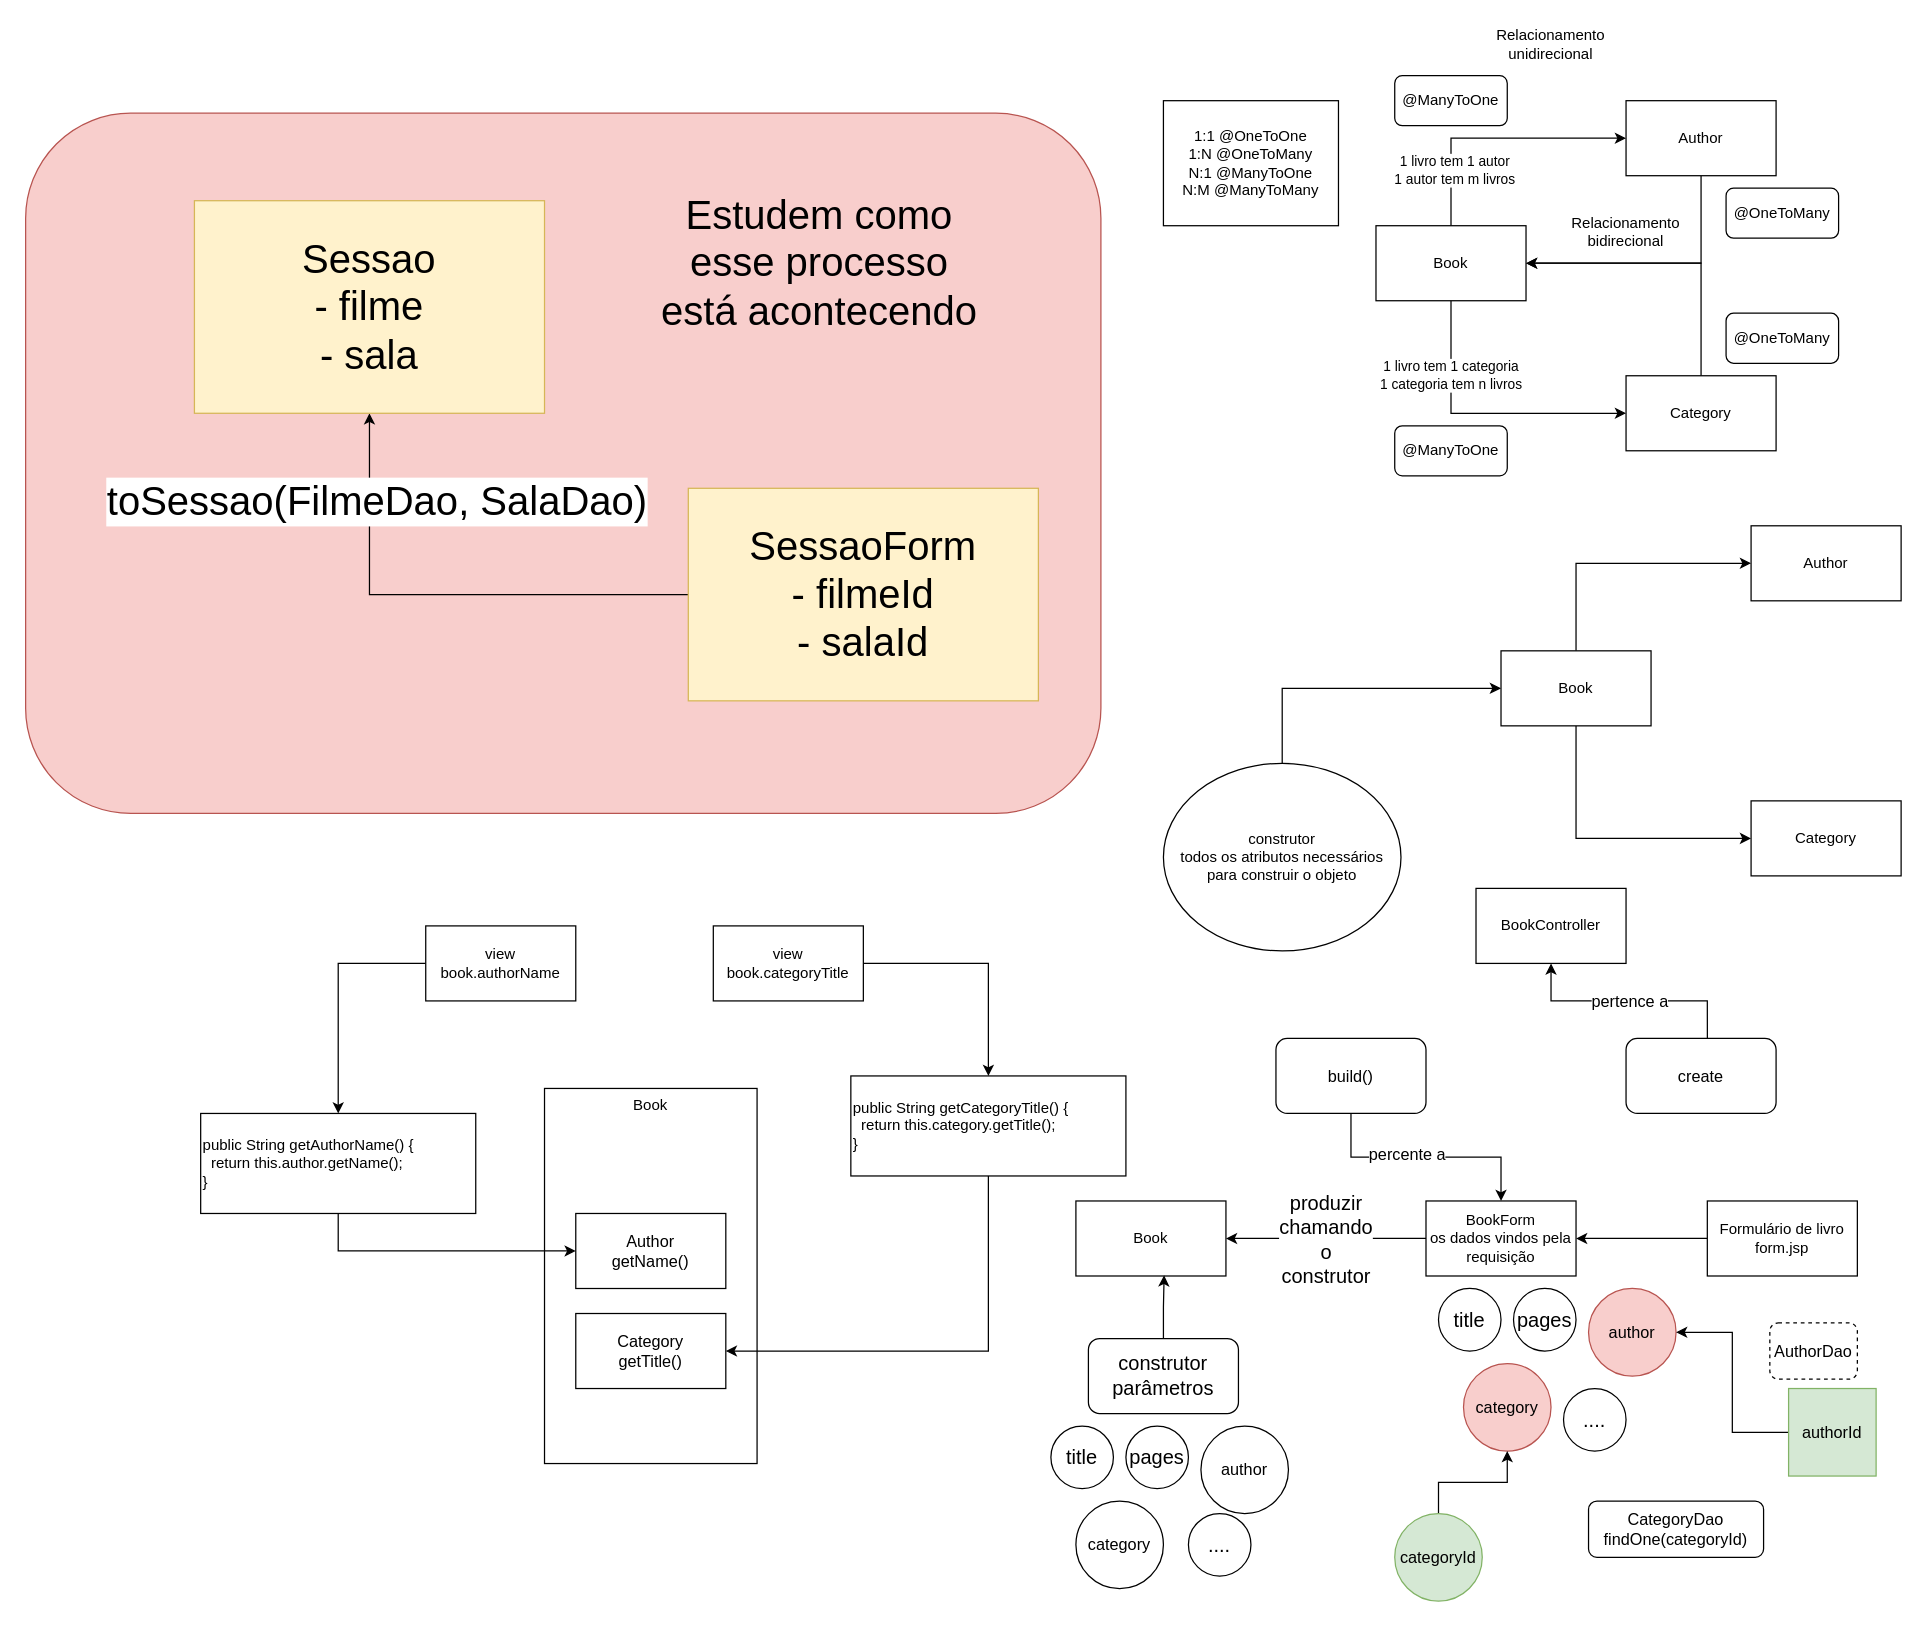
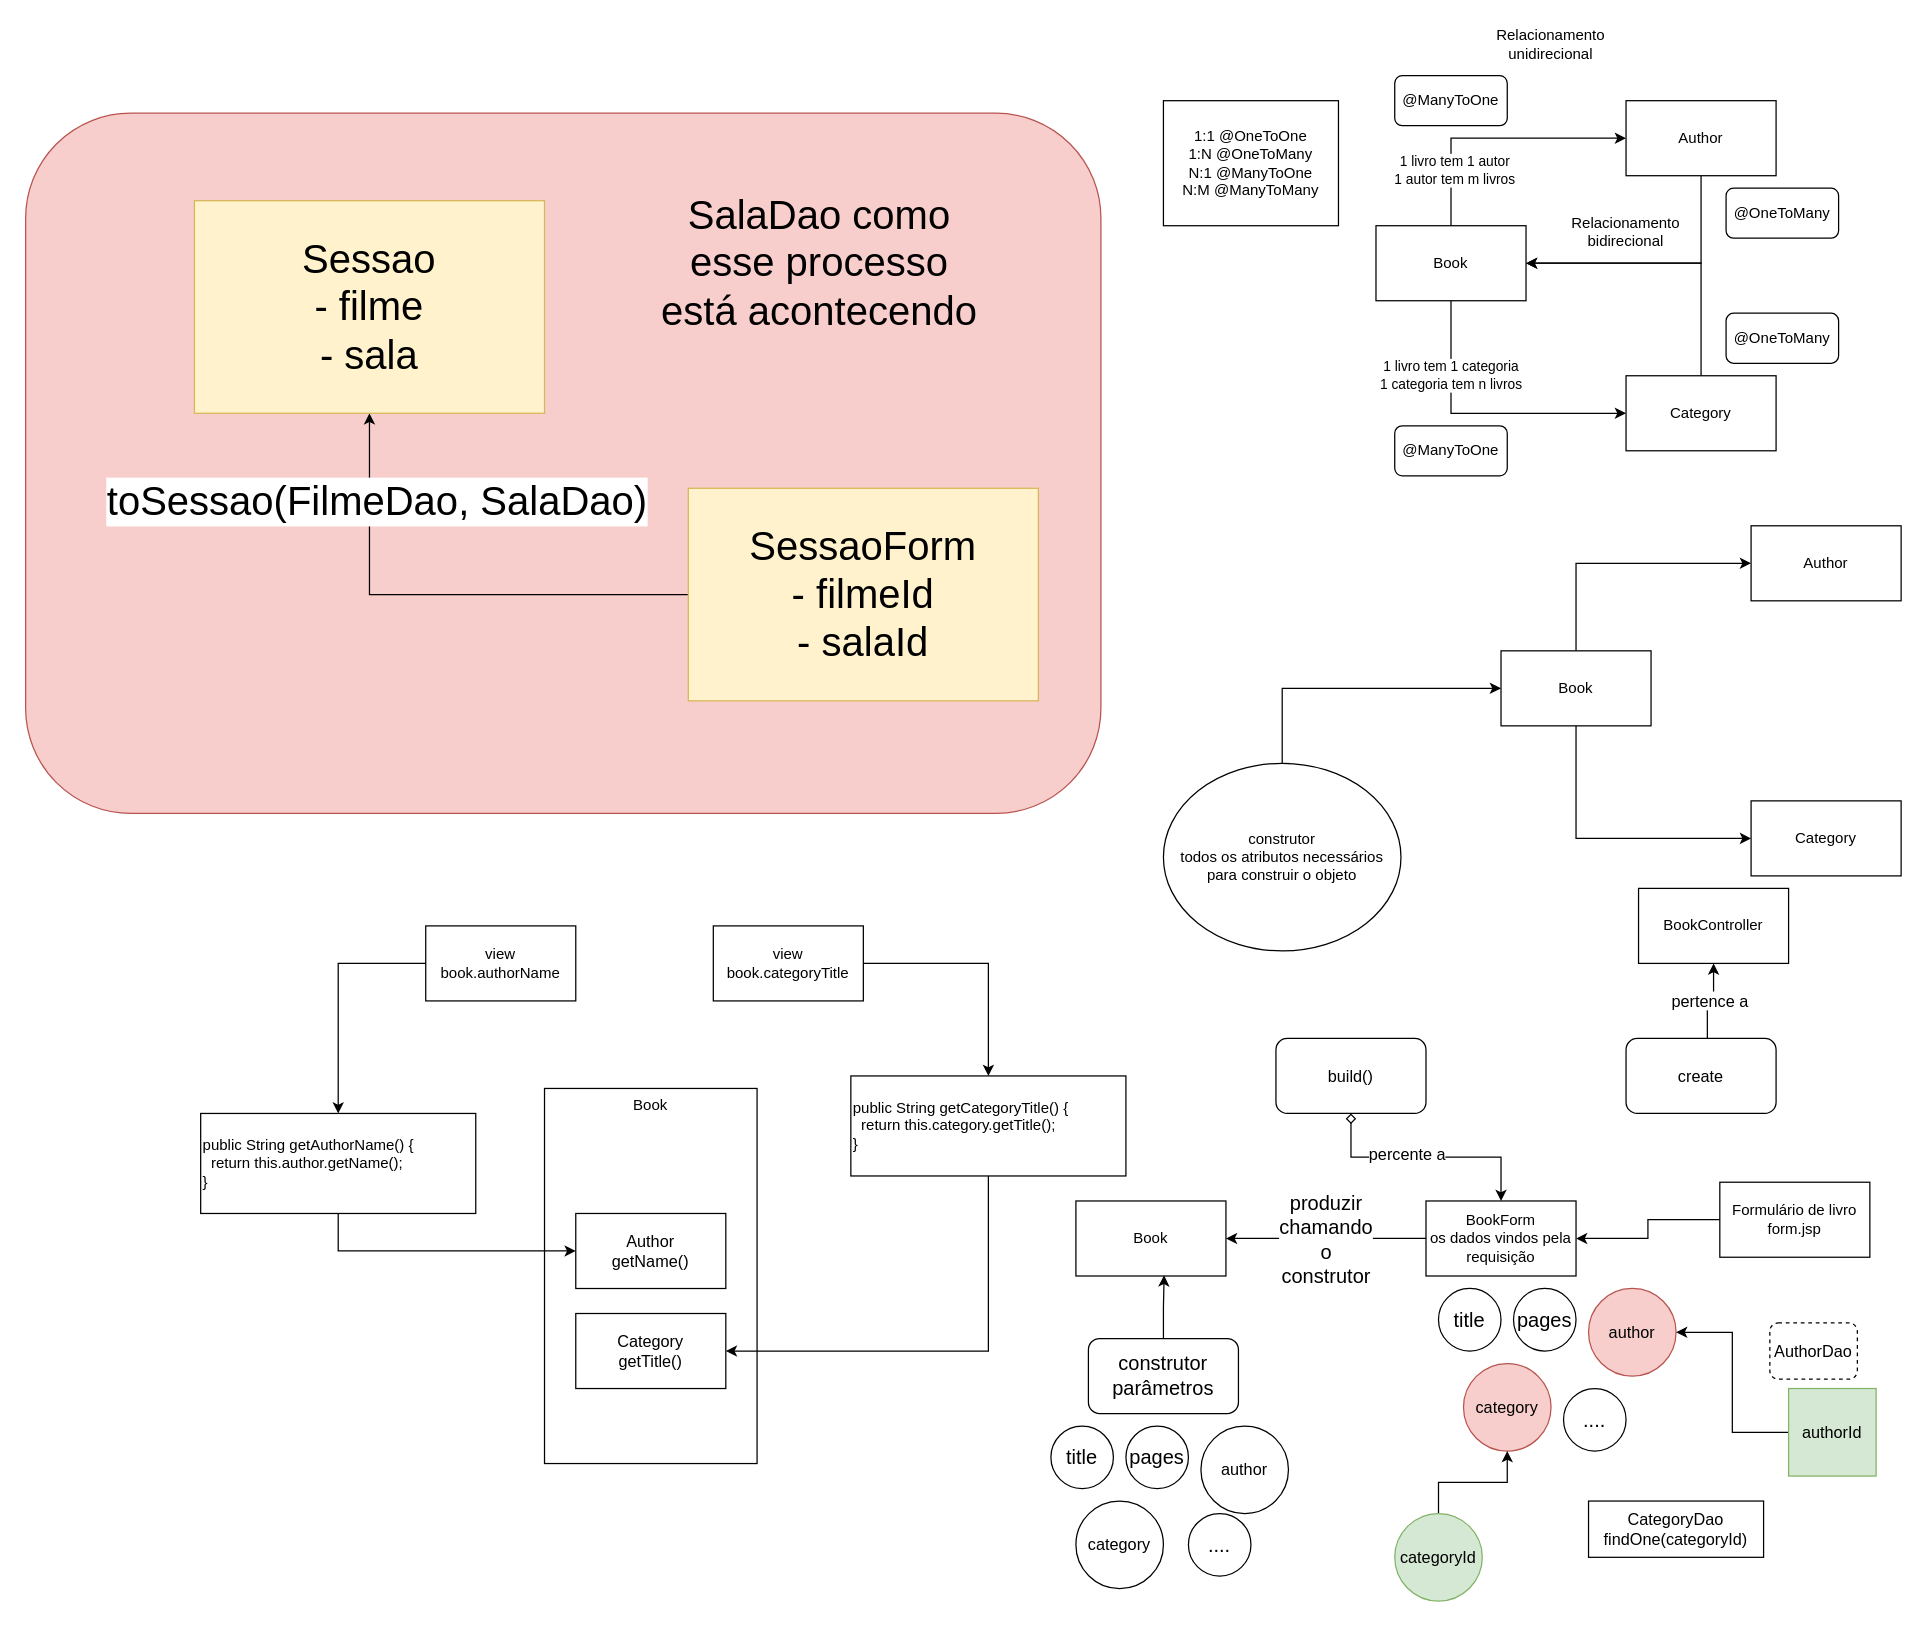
- <mxCell id="70" value="Estudem como esse processo está acontecendo" style="text;html=1;strokeColor=none;fillColor=none;align=center;verticalAlign=middle;whiteSpace=wrap;rounded=0;fontSize=32;" vertex="1" parent="1"><mxGeometry x="520" y="125" width="270" height="170" as="geometry" /></mxCell>
+ <mxCell id="70" value="SalaDao como esse processo está acontecendo" style="text;html=1;strokeColor=none;fillColor=none;align=center;verticalAlign=middle;whiteSpace=wrap;rounded=0;fontSize=32;" vertex="1" parent="1"><mxGeometry x="520" y="125" width="270" height="170" as="geometry" /></mxCell>
- <mxCell id="52" value="BookController" style="rounded=0;whiteSpace=wrap;html=1;" vertex="1" parent="1"><mxGeometry x="1180" y="710" width="120" height="60" as="geometry" /></mxCell>
+ <mxCell id="52" value="BookController" style="rounded=0;whiteSpace=wrap;html=1;" vertex="1" parent="1"><mxGeometry x="1310" y="710" width="120" height="60" as="geometry" /></mxCell>
- <mxCell id="29" style="edgeStyle=orthogonalEdgeStyle;rounded=0;orthogonalLoop=1;jettySize=auto;html=1;fontSize=13;endArrow=none;endFill=0;startArrow=classic;startFill=1;" edge="1" parent="1" source="31" target="54"><mxGeometry relative="1" as="geometry" /></mxCell>
+ <mxCell id="29" style="edgeStyle=orthogonalEdgeStyle;rounded=0;orthogonalLoop=1;jettySize=auto;html=1;fontSize=13;endArrow=diamond;endFill=0;startArrow=classic;startFill=1;" edge="1" parent="1" source="31" target="54"><mxGeometry relative="1" as="geometry" /></mxCell>
- <mxCell id="26" value="Formulário de livro&lt;br&gt;form.jsp" style="rounded=0;whiteSpace=wrap;html=1;" vertex="1" parent="1"><mxGeometry x="1365" y="960" width="120" height="60" as="geometry" /></mxCell>
+ <mxCell id="26" value="Formulário de livro&lt;br&gt;form.jsp" style="rounded=0;whiteSpace=wrap;html=1;" vertex="1" parent="1"><mxGeometry x="1375" y="945" width="120" height="60" as="geometry" /></mxCell>
- <mxCell id="50" value="CategoryDao&lt;br&gt;findOne(categoryId)" style="rounded=1;whiteSpace=wrap;html=1;fontSize=13;" vertex="1" parent="1"><mxGeometry x="1270" y="1200" width="140" height="45" as="geometry" /></mxCell>
+ <mxCell id="50" value="CategoryDao&lt;br&gt;findOne(categoryId)" style="whiteSpace=wrap;html=1;fontSize=13;rounded=0;" vertex="1" parent="1"><mxGeometry x="1270" y="1200" width="140" height="45" as="geometry" /></mxCell>
